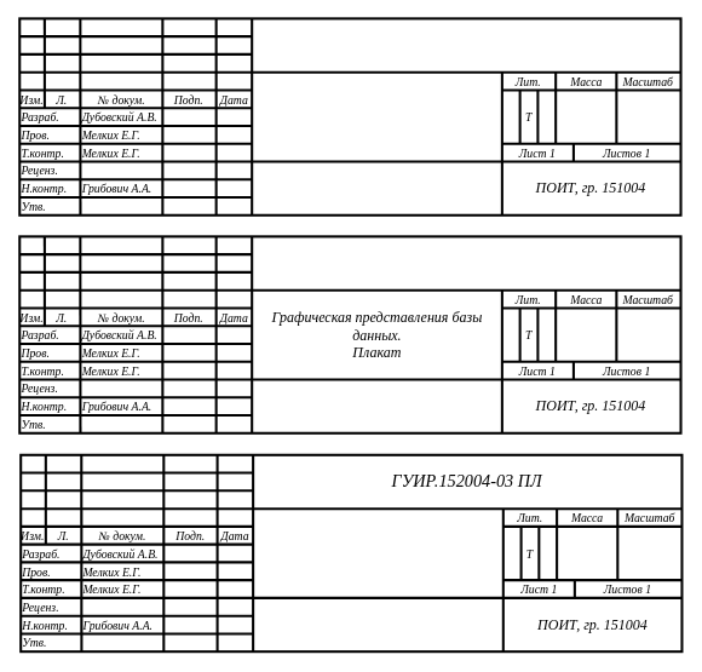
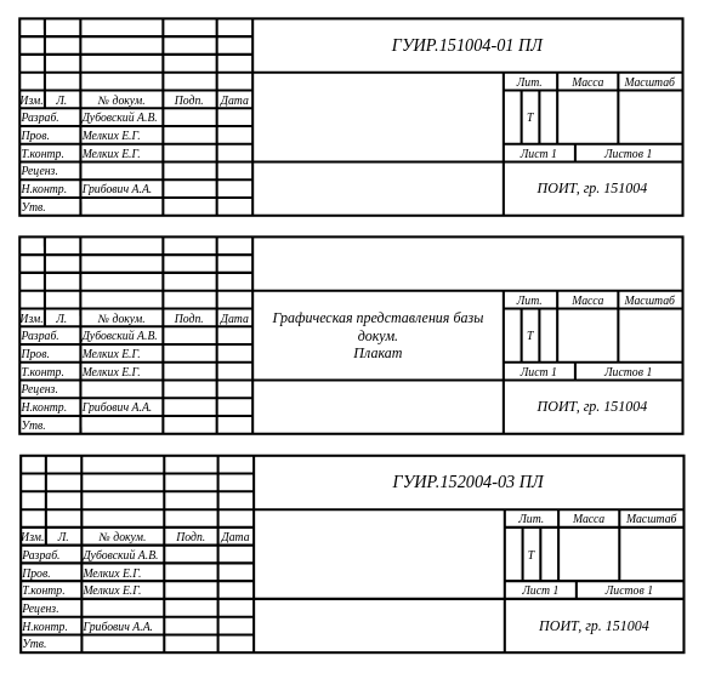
+ <mxCell id="142" value="&lt;span style=&quot;&quot;&gt;ГУИР.151004-01 ПЛ&lt;/span&gt;" style="text;whiteSpace=wrap;html=1;align=center;verticalAlign=middle;fontFamily=Гост тип А;fontStyle=2;fontSize=19;strokeWidth=2.756;" parent="102" vertex="1"><mxGeometry x="255.905" width="472.44" height="59.055" as="geometry" /></mxCell>
- <mxCell id="92" value="&lt;span style=&quot;&quot;&gt;Графическая представления базы данных.&lt;/span&gt;&lt;br style=&quot;&quot;&gt;&lt;span style=&quot;&quot;&gt;Плакат&lt;/span&gt;" style="text;whiteSpace=wrap;html=1;align=center;verticalAlign=middle;fontFamily=Гост тип А;fontStyle=2;fontSize=16;strokeWidth=2.756;" parent="52" vertex="1"><mxGeometry x="255.905" y="59.055" width="275.59" height="98.425" as="geometry" /></mxCell>
+ <mxCell id="92" value="&lt;span style=&quot;&quot;&gt;Графическая представления базы докум.&lt;/span&gt;&lt;br style=&quot;&quot;&gt;&lt;span style=&quot;&quot;&gt;Плакат&lt;/span&gt;" style="text;whiteSpace=wrap;html=1;align=center;verticalAlign=middle;fontFamily=Гост тип А;fontStyle=2;fontSize=16;strokeWidth=2.756;" parent="52" vertex="1"><mxGeometry x="255.905" y="59.055" width="275.59" height="98.425" as="geometry" /></mxCell>
